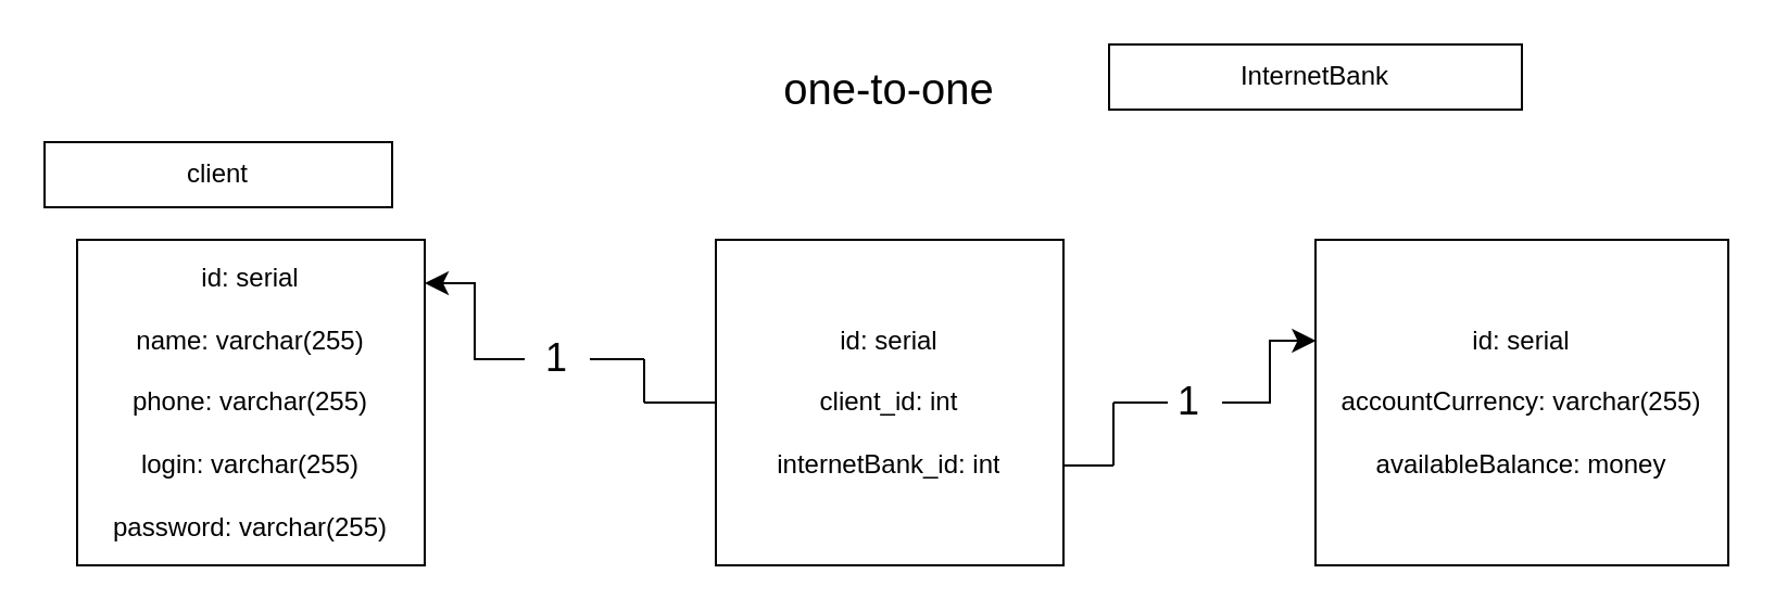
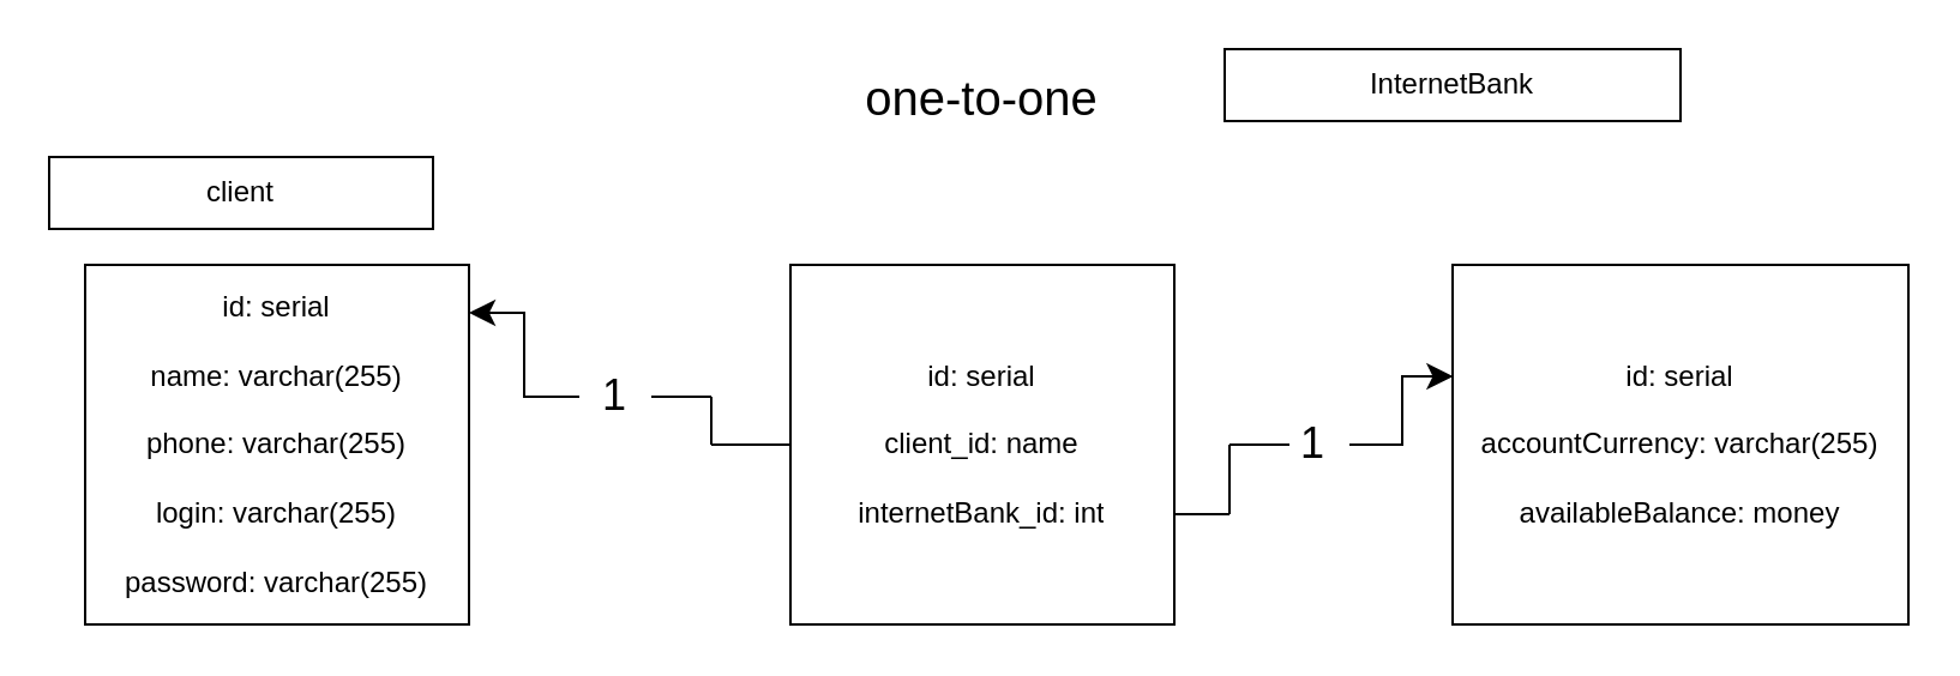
- <mxCell id="7" value="id: serial&lt;br&gt;&lt;br style=&quot;border-color: var(--border-color);&quot;&gt;client_id: int&lt;br&gt;&lt;br&gt;internetBank_id: int" style="text;strokeColor=default;fillColor=none;spacingLeft=4;spacingRight=4;overflow=hidden;rotatable=0;points=[[0,0.5],[1,0.5]];portConstraint=eastwest;fontSize=12;whiteSpace=wrap;html=1;align=center;verticalAlign=middle;" parent="1" vertex="1"><mxGeometry x="329" y="110" width="160" height="150" as="geometry" /></mxCell>
+ <mxCell id="7" value="id: serial&lt;br&gt;&lt;br style=&quot;border-color: var(--border-color);&quot;&gt;client_id: name&lt;br&gt;&lt;br&gt;internetBank_id: int" style="text;strokeColor=default;fillColor=none;spacingLeft=4;spacingRight=4;overflow=hidden;rotatable=0;points=[[0,0.5],[1,0.5]];portConstraint=eastwest;fontSize=12;whiteSpace=wrap;html=1;align=center;verticalAlign=middle;" parent="1" vertex="1"><mxGeometry x="329" y="110" width="160" height="150" as="geometry" /></mxCell>
